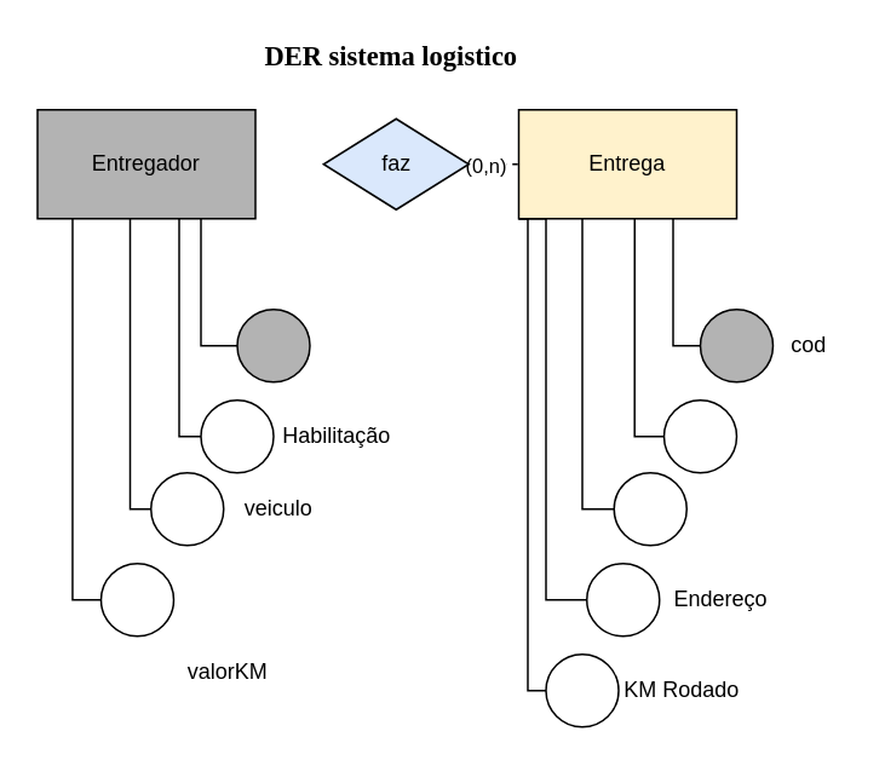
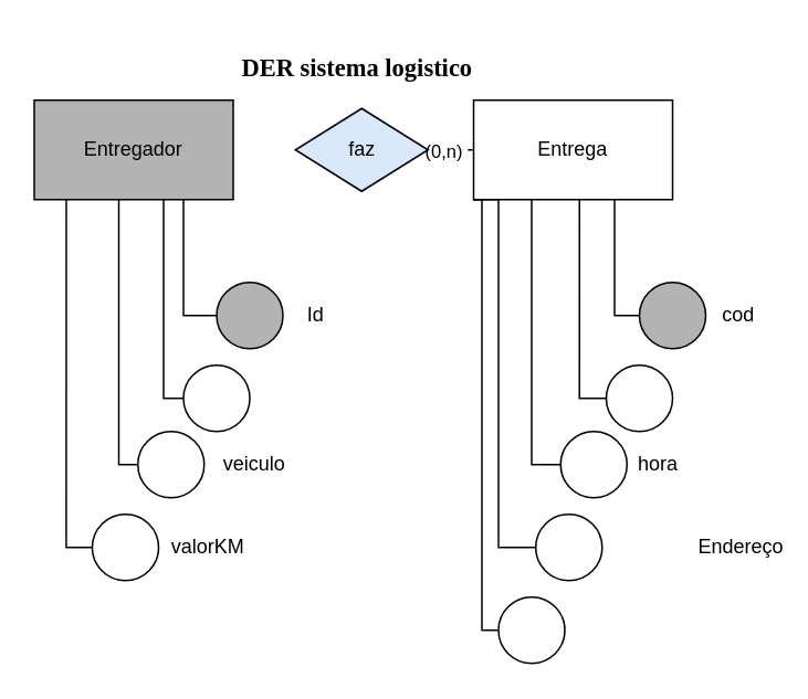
- <mxCell id="30" value="&lt;font size=&quot;1&quot;&gt;&lt;b style=&quot;font-size: 15px&quot;&gt;DER sistema logistico&lt;/b&gt;&lt;/font&gt;" style="text;html=1;strokeColor=none;fillColor=none;align=center;verticalAlign=middle;whiteSpace=wrap;rounded=0;fontFamily=sans serif;FType=g;" vertex="1" parent="1"><mxGeometry x="140" y="20" width="150" height="20" as="geometry" /></mxCell>
+ <mxCell id="30" value="&lt;font size=&quot;1&quot;&gt;&lt;b style=&quot;font-size: 15px&quot;&gt;DER sistema logistico&lt;/b&gt;&lt;/font&gt;" style="text;html=1;strokeColor=none;fillColor=none;align=center;verticalAlign=middle;whiteSpace=wrap;rounded=0;fontFamily=sans serif;FType=g;" vertex="1" parent="1"><mxGeometry x="140" y="30" width="150" height="20" as="geometry" /></mxCell>
- <mxCell id="15" value="Entrega" style="rounded=0;whiteSpace=wrap;html=1;strokeColor=#000000;fillColor=#fff2cc;" vertex="1" parent="1"><mxGeometry x="285" y="60" width="120" height="60" as="geometry" /></mxCell>
+ <mxCell id="15" value="Entrega" style="rounded=0;whiteSpace=wrap;html=1;strokeColor=#000000;fillColor=#FFFFFF;" vertex="1" parent="1"><mxGeometry x="285" y="60" width="120" height="60" as="geometry" /></mxCell>
+ <mxCell id="5" value="Id" style="text;html=1;strokeColor=none;fillColor=none;align=center;verticalAlign=middle;whiteSpace=wrap;rounded=0;" vertex="1" parent="1"><mxGeometry x="170" y="180" width="40" height="20" as="geometry" /></mxCell>
- <mxCell id="8" value="Habilitação" style="text;html=1;strokeColor=none;fillColor=none;align=center;verticalAlign=middle;whiteSpace=wrap;rounded=0;" vertex="1" parent="1"><mxGeometry x="160" y="230" width="50" height="20" as="geometry" /></mxCell>
+ <mxCell id="23" value="hora" style="text;html=1;strokeColor=none;fillColor=none;align=center;verticalAlign=middle;whiteSpace=wrap;rounded=0;" vertex="1" parent="1"><mxGeometry x="384" y="270" width="25" height="20" as="geometry" /></mxCell>
- <mxCell id="29" value="Endereço" style="text;html=1;strokeColor=none;fillColor=none;align=center;verticalAlign=middle;whiteSpace=wrap;rounded=0;" vertex="1" parent="1"><mxGeometry x="364" y="320" width="65" height="20" as="geometry" /></mxCell>
+ <mxCell id="29" value="Endereço" style="text;html=1;strokeColor=none;fillColor=none;align=center;verticalAlign=middle;whiteSpace=wrap;rounded=0;" vertex="1" parent="1"><mxGeometry x="414" y="320" width="65" height="20" as="geometry" /></mxCell>
- <mxCell id="14" value="valorKM" style="text;html=1;strokeColor=none;fillColor=none;align=center;verticalAlign=middle;whiteSpace=wrap;rounded=0;" vertex="1" parent="1"><mxGeometry x="100" y="360" width="50" height="20" as="geometry" /></mxCell>
+ <mxCell id="14" value="valorKM" style="text;html=1;strokeColor=none;fillColor=none;align=center;verticalAlign=middle;whiteSpace=wrap;rounded=0;" vertex="1" parent="1"><mxGeometry x="100" y="320" width="50" height="20" as="geometry" /></mxCell>
- <mxCell id="26" value="KM Rodado" style="text;html=1;strokeColor=none;fillColor=none;align=center;verticalAlign=middle;whiteSpace=wrap;rounded=0;" vertex="1" parent="1"><mxGeometry x="340" y="370" width="70" height="20" as="geometry" /></mxCell>
